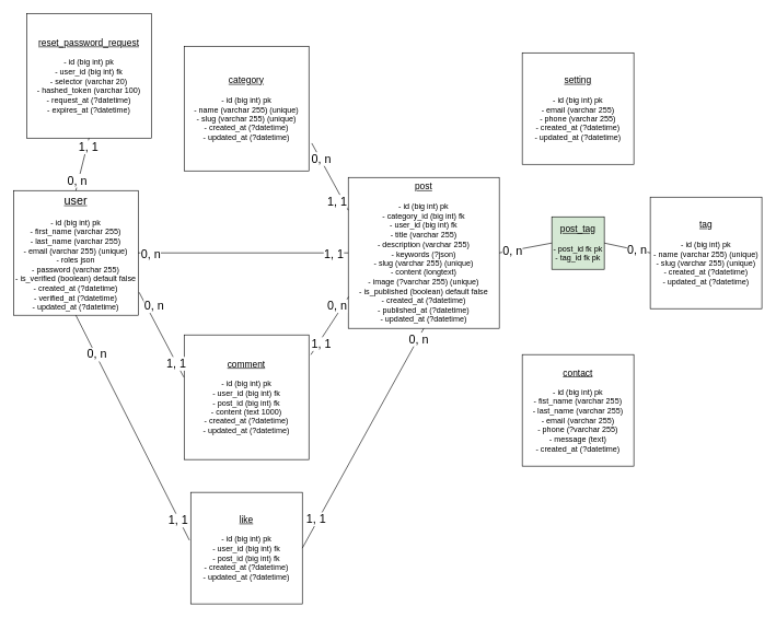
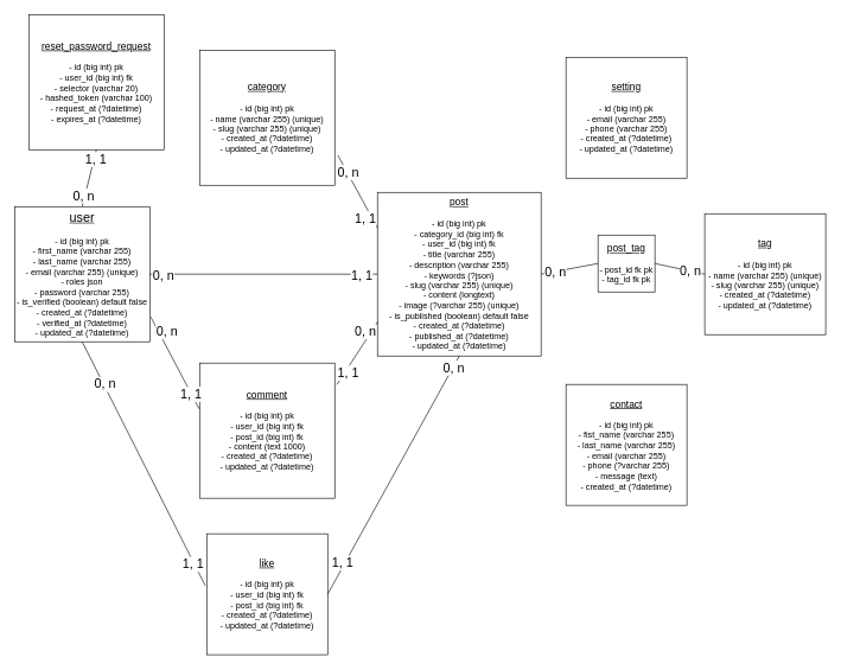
- <mxCell id="23" value="&lt;font style=&quot;font-size: 14px;&quot;&gt;&lt;u style=&quot;&quot;&gt;post_tag&lt;/u&gt;&lt;/font&gt;&lt;br&gt;&lt;br&gt;- post_id fk pk&lt;br&gt;- tag_id fk pk" style="whiteSpace=wrap;html=1;aspect=fixed;fillColor=#d5e8d4;" parent="1" vertex="1"><mxGeometry x="840" y="330" width="80" height="80" as="geometry" /></mxCell>
+ <mxCell id="23" value="&lt;font style=&quot;font-size: 14px;&quot;&gt;&lt;u style=&quot;&quot;&gt;post_tag&lt;/u&gt;&lt;/font&gt;&lt;br&gt;&lt;br&gt;- post_id fk pk&lt;br&gt;- tag_id fk pk" style="whiteSpace=wrap;html=1;aspect=fixed;" parent="1" vertex="1"><mxGeometry x="840" y="330" width="80" height="80" as="geometry" /></mxCell>
